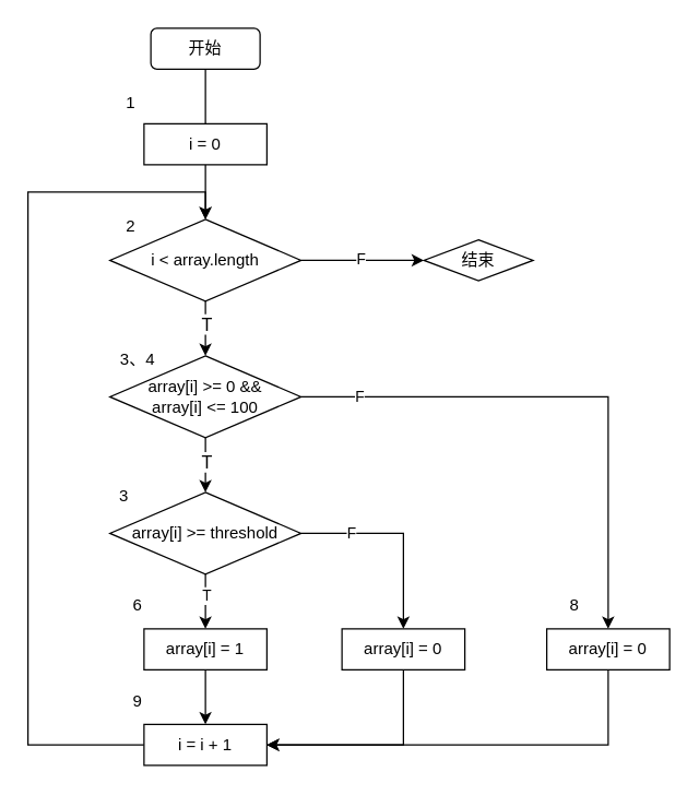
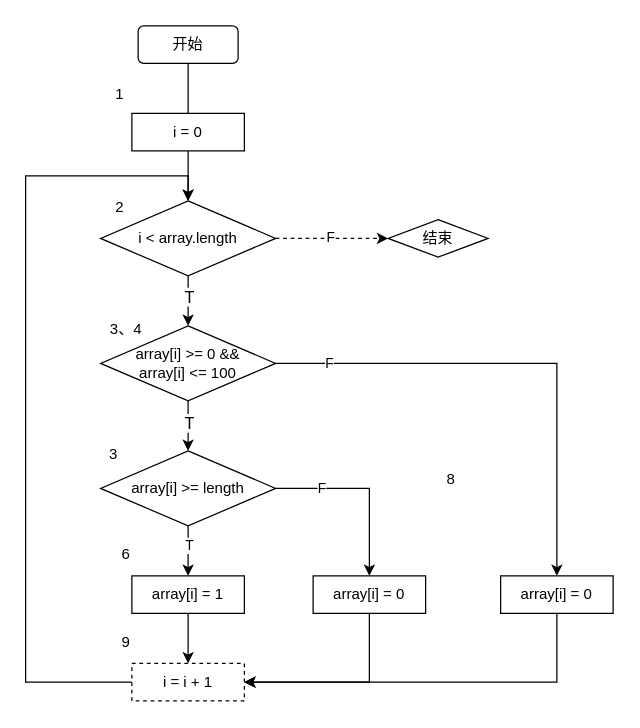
- <mxCell id="13" style="edgeStyle=orthogonalEdgeStyle;rounded=0;orthogonalLoop=1;jettySize=auto;html=1;" edge="1" parent="1" source="15" target="29"><mxGeometry relative="1" as="geometry" /></mxCell>
+ <mxCell id="13" style="edgeStyle=orthogonalEdgeStyle;rounded=0;orthogonalLoop=1;jettySize=auto;html=1;dashed=1;" edge="1" parent="1" source="15" target="29"><mxGeometry relative="1" as="geometry" /></mxCell>
- <mxCell id="20" value="array[i] &amp;gt;= threshold" style="rhombus;whiteSpace=wrap;html=1;rounded=0;" vertex="1" parent="1"><mxGeometry x="80" y="360" width="140" height="60" as="geometry" /></mxCell>
+ <mxCell id="20" value="array[i] &amp;gt;= length" style="rhombus;whiteSpace=wrap;html=1;rounded=0;" vertex="1" parent="1"><mxGeometry x="80" y="360" width="140" height="60" as="geometry" /></mxCell>
- <mxCell id="35" value="8" style="text;html=1;align=center;verticalAlign=middle;resizable=0;points=[];autosize=1;strokeColor=none;fillColor=none;" vertex="1" parent="1"><mxGeometry x="405" y="428" width="30" height="30" as="geometry" /></mxCell>
+ <mxCell id="35" value="8" style="text;html=1;align=center;verticalAlign=middle;resizable=0;points=[];autosize=1;strokeColor=none;fillColor=none;" vertex="1" parent="1"><mxGeometry x="345" y="368" width="30" height="30" as="geometry" /></mxCell>
- <mxCell id="28" value="i = i + 1" style="rounded=0;whiteSpace=wrap;html=1;" vertex="1" parent="1"><mxGeometry x="105" y="530" width="90" height="30" as="geometry" /></mxCell>
+ <mxCell id="28" value="i = i + 1" style="rounded=0;whiteSpace=wrap;html=1;dashed=1;" vertex="1" parent="1"><mxGeometry x="105" y="530" width="90" height="30" as="geometry" /></mxCell>
